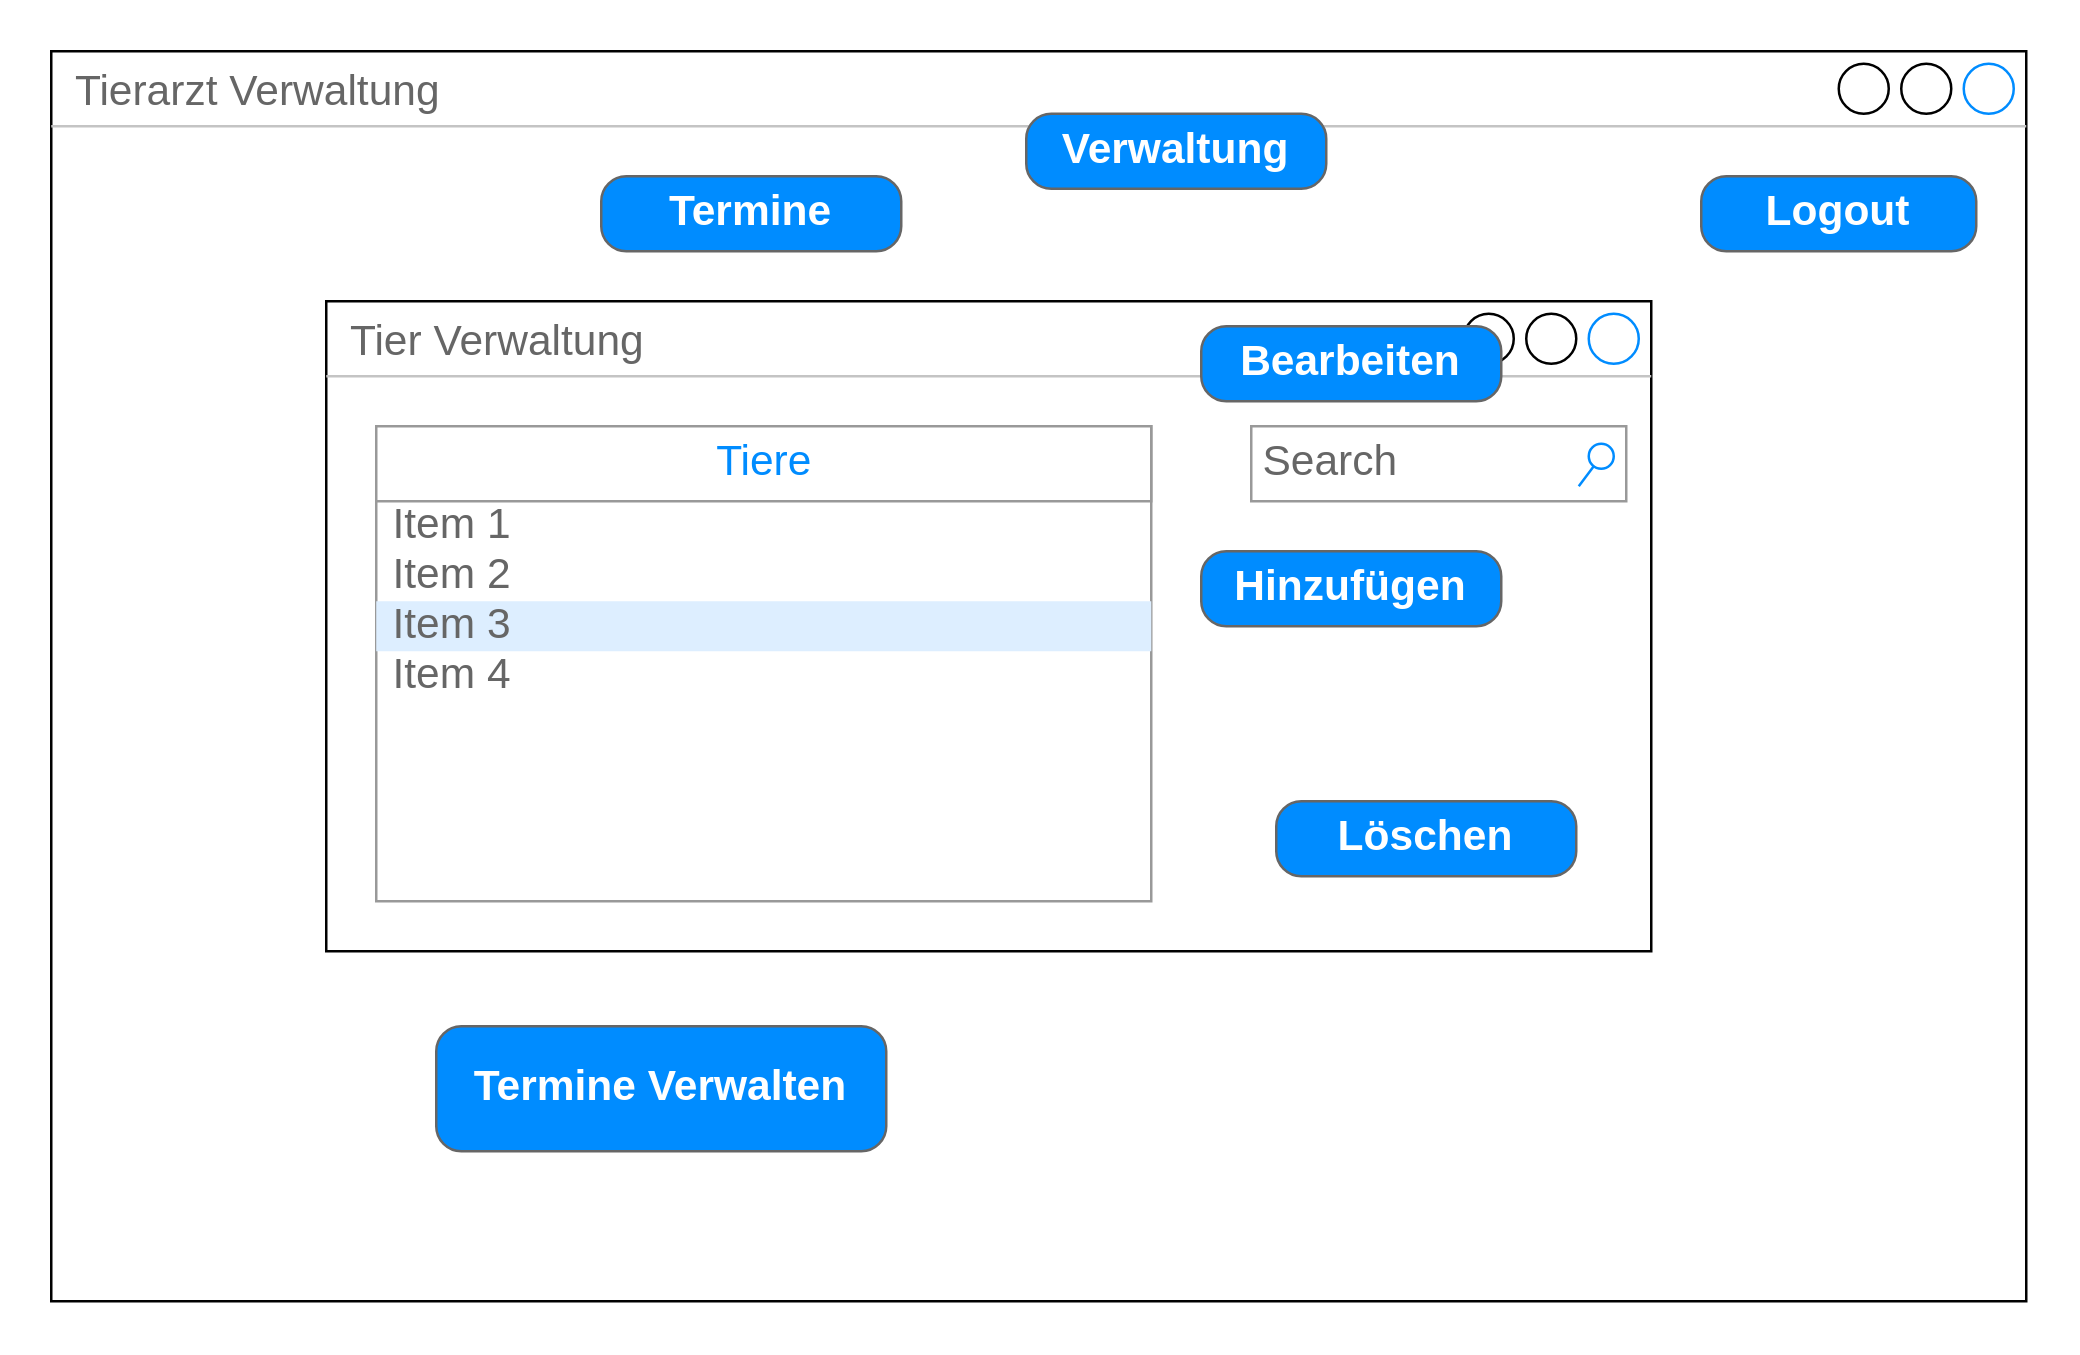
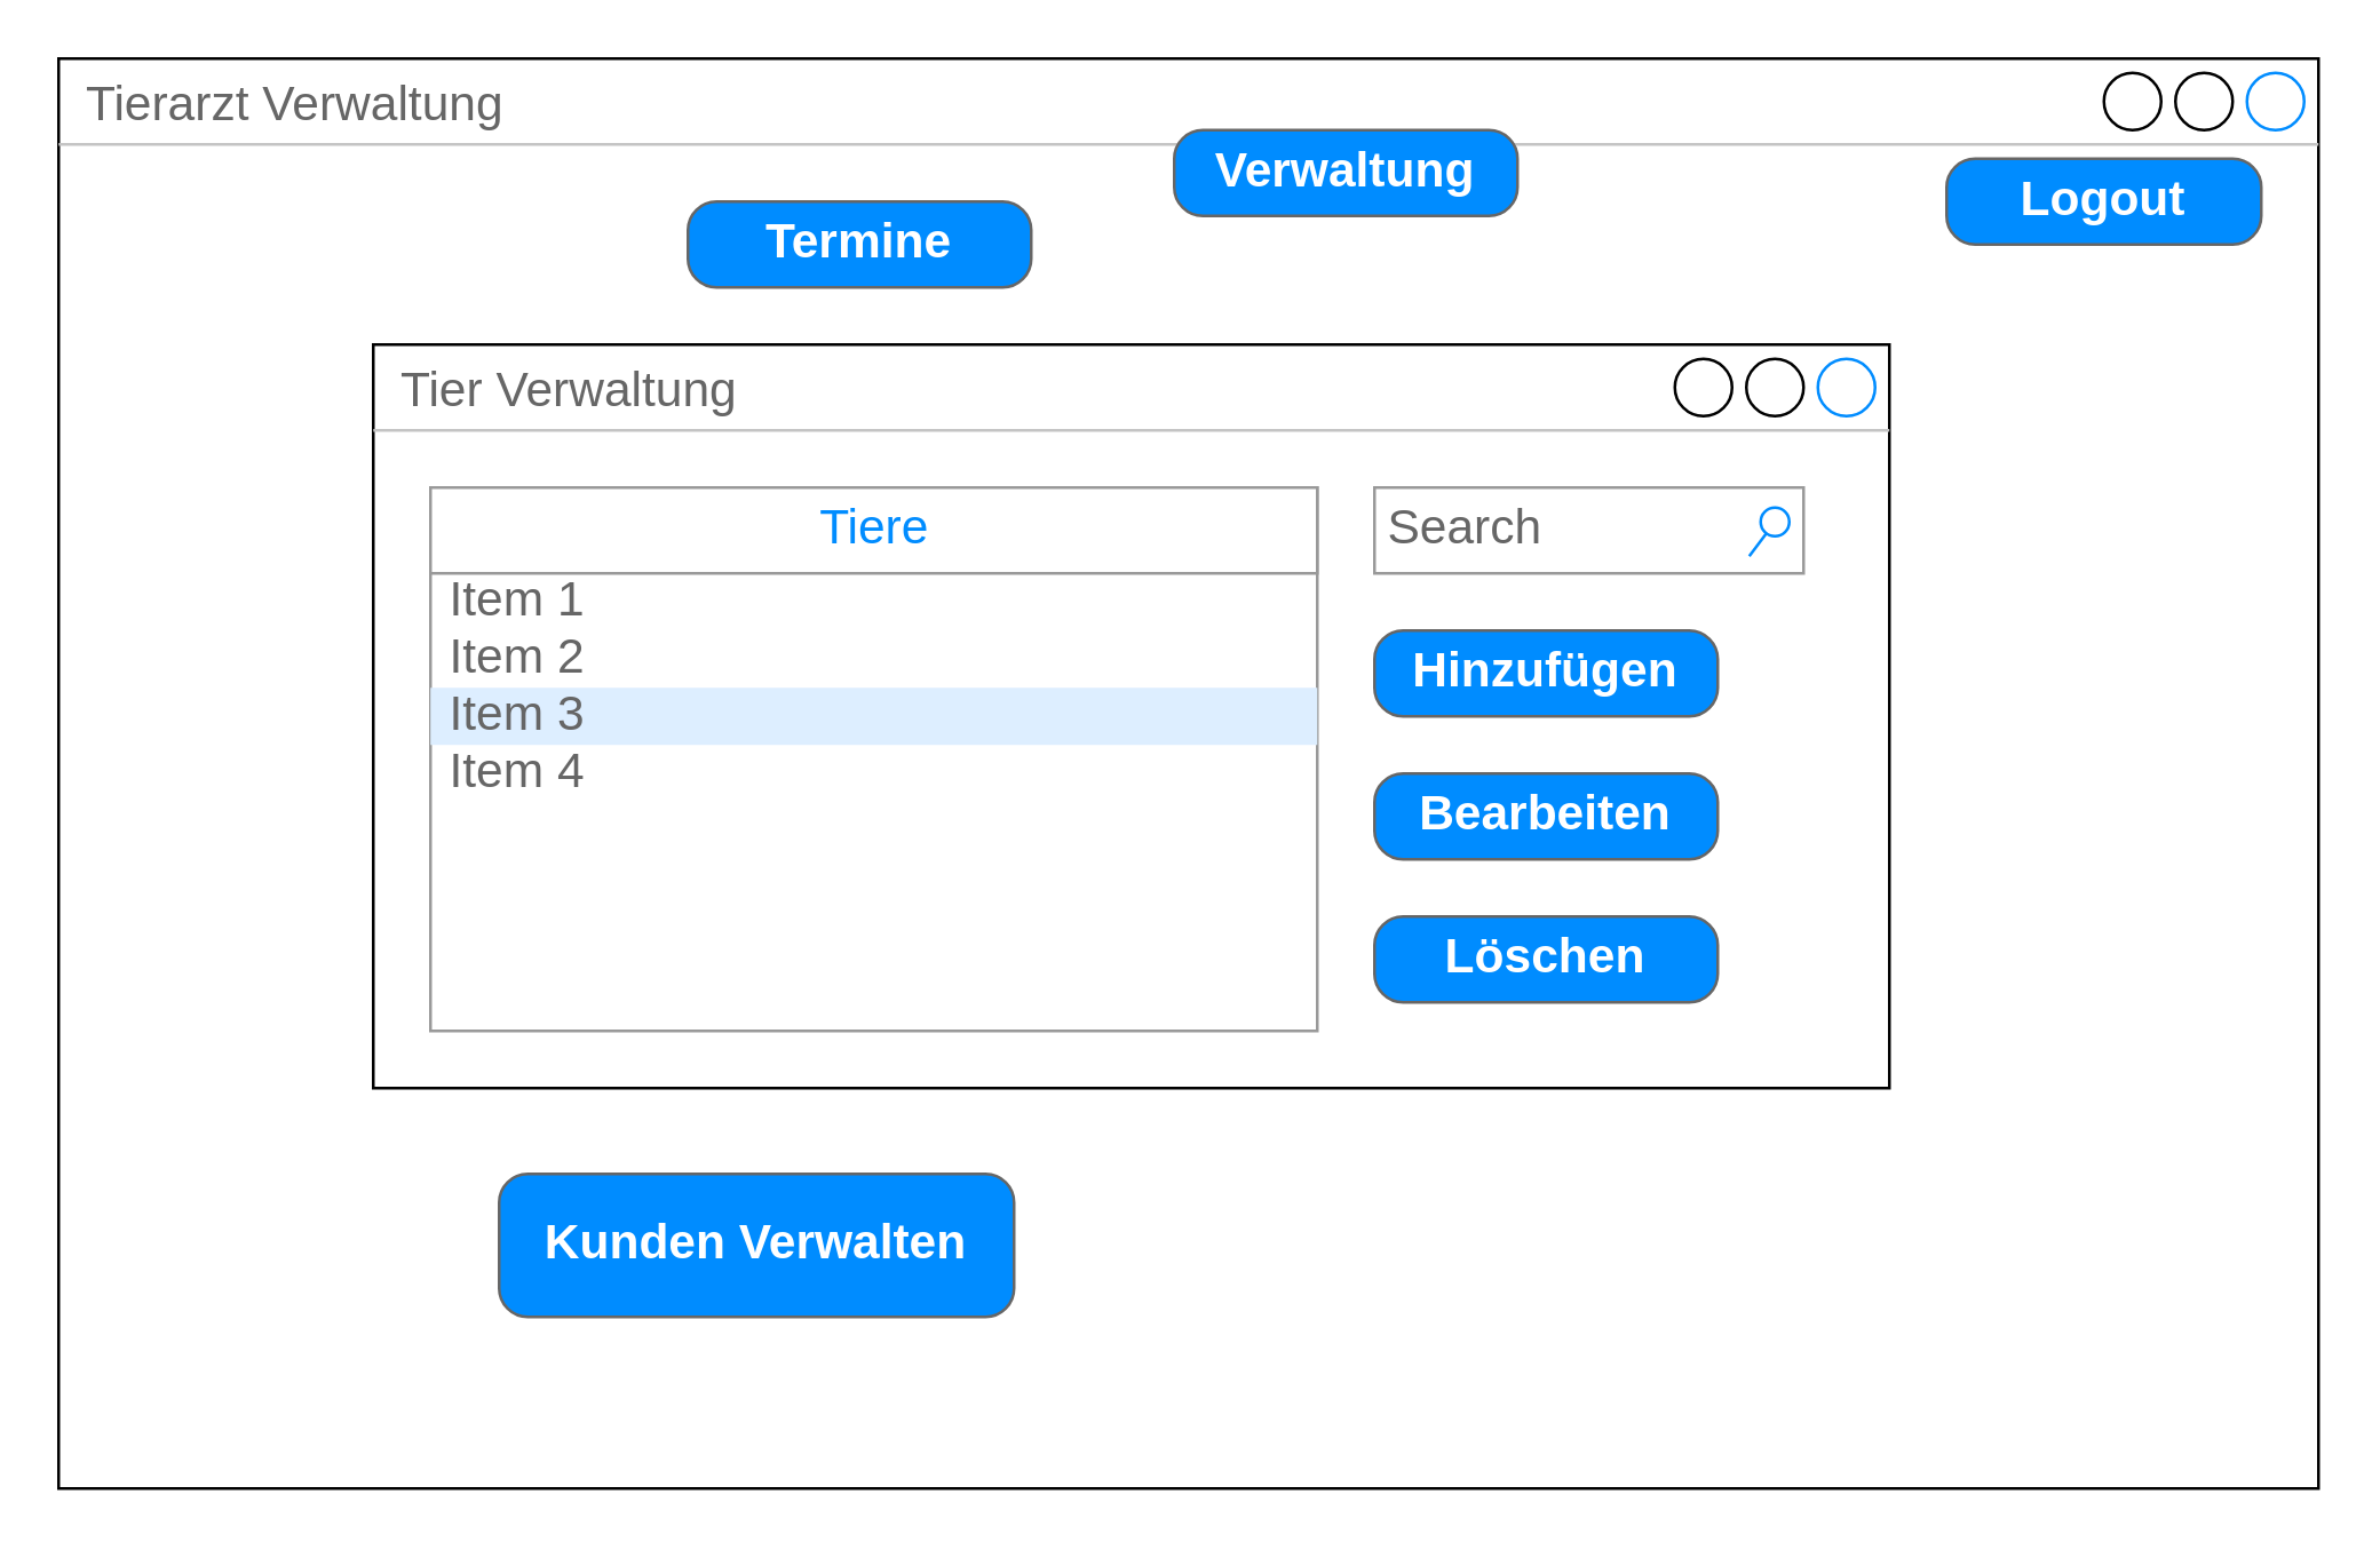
- <mxCell id="3" value="Logout" style="strokeWidth=1;shadow=0;dashed=0;align=center;html=1;shape=mxgraph.mockup.buttons.button;strokeColor=#666666;fontColor=#ffffff;mainText=;buttonStyle=round;fontSize=17;fontStyle=1;fillColor=#008cff;whiteSpace=wrap;" parent="1" vertex="1"><mxGeometry x="680" y="70" width="110" height="30" as="geometry" /></mxCell>
+ <mxCell id="3" value="Logout" style="strokeWidth=1;shadow=0;dashed=0;align=center;html=1;shape=mxgraph.mockup.buttons.button;strokeColor=#666666;fontColor=#ffffff;mainText=;buttonStyle=round;fontSize=17;fontStyle=1;fillColor=#008cff;whiteSpace=wrap;" parent="1" vertex="1"><mxGeometry x="680" y="55" width="110" height="30" as="geometry" /></mxCell>
- <mxCell id="10" value="Bearbeiten" style="strokeWidth=1;shadow=0;dashed=0;align=center;html=1;shape=mxgraph.mockup.buttons.button;strokeColor=#666666;fontColor=#ffffff;mainText=;buttonStyle=round;fontSize=17;fontStyle=1;fillColor=#008cff;whiteSpace=wrap;" vertex="1" parent="1"><mxGeometry x="480" y="130" width="120" height="30" as="geometry" /></mxCell>
+ <mxCell id="10" value="Bearbeiten" style="strokeWidth=1;shadow=0;dashed=0;align=center;html=1;shape=mxgraph.mockup.buttons.button;strokeColor=#666666;fontColor=#ffffff;mainText=;buttonStyle=round;fontSize=17;fontStyle=1;fillColor=#008cff;whiteSpace=wrap;" vertex="1" parent="1"><mxGeometry x="480" y="270" width="120" height="30" as="geometry" /></mxCell>
- <mxCell id="8" value="Search" style="strokeWidth=1;shadow=0;dashed=0;align=center;html=1;shape=mxgraph.mockup.forms.searchBox;strokeColor=#999999;mainText=;strokeColor2=#008cff;fontColor=#666666;fontSize=17;align=left;spacingLeft=3;" vertex="1" parent="1"><mxGeometry x="500" y="170" width="150" height="30" as="geometry" /></mxCell>
+ <mxCell id="8" value="Search" style="strokeWidth=1;shadow=0;dashed=0;align=center;html=1;shape=mxgraph.mockup.forms.searchBox;strokeColor=#999999;mainText=;strokeColor2=#008cff;fontColor=#666666;fontSize=17;align=left;spacingLeft=3;" vertex="1" parent="1"><mxGeometry x="480" y="170" width="150" height="30" as="geometry" /></mxCell>
- <mxCell id="11" value="Löschen" style="strokeWidth=1;shadow=0;dashed=0;align=center;html=1;shape=mxgraph.mockup.buttons.button;strokeColor=#666666;fontColor=#ffffff;mainText=;buttonStyle=round;fontSize=17;fontStyle=1;fillColor=#008cff;whiteSpace=wrap;" vertex="1" parent="1"><mxGeometry x="510" y="320" width="120" height="30" as="geometry" /></mxCell>
+ <mxCell id="11" value="Löschen" style="strokeWidth=1;shadow=0;dashed=0;align=center;html=1;shape=mxgraph.mockup.buttons.button;strokeColor=#666666;fontColor=#ffffff;mainText=;buttonStyle=round;fontSize=17;fontStyle=1;fillColor=#008cff;whiteSpace=wrap;" vertex="1" parent="1"><mxGeometry x="480" y="320" width="120" height="30" as="geometry" /></mxCell>
- <mxCell id="6" value="Termine Verwalten" style="strokeWidth=1;shadow=0;dashed=0;align=center;html=1;shape=mxgraph.mockup.buttons.button;strokeColor=#666666;fontColor=#ffffff;mainText=;buttonStyle=round;fontSize=17;fontStyle=1;fillColor=#008cff;whiteSpace=wrap;" vertex="1" parent="1"><mxGeometry x="174" y="410" width="180" height="50" as="geometry" /></mxCell>
+ <mxCell id="6" value="Kunden Verwalten" style="strokeWidth=1;shadow=0;dashed=0;align=center;html=1;shape=mxgraph.mockup.buttons.button;strokeColor=#666666;fontColor=#ffffff;mainText=;buttonStyle=round;fontSize=17;fontStyle=1;fillColor=#008cff;whiteSpace=wrap;" vertex="1" parent="1"><mxGeometry x="174" y="410" width="180" height="50" as="geometry" /></mxCell>
